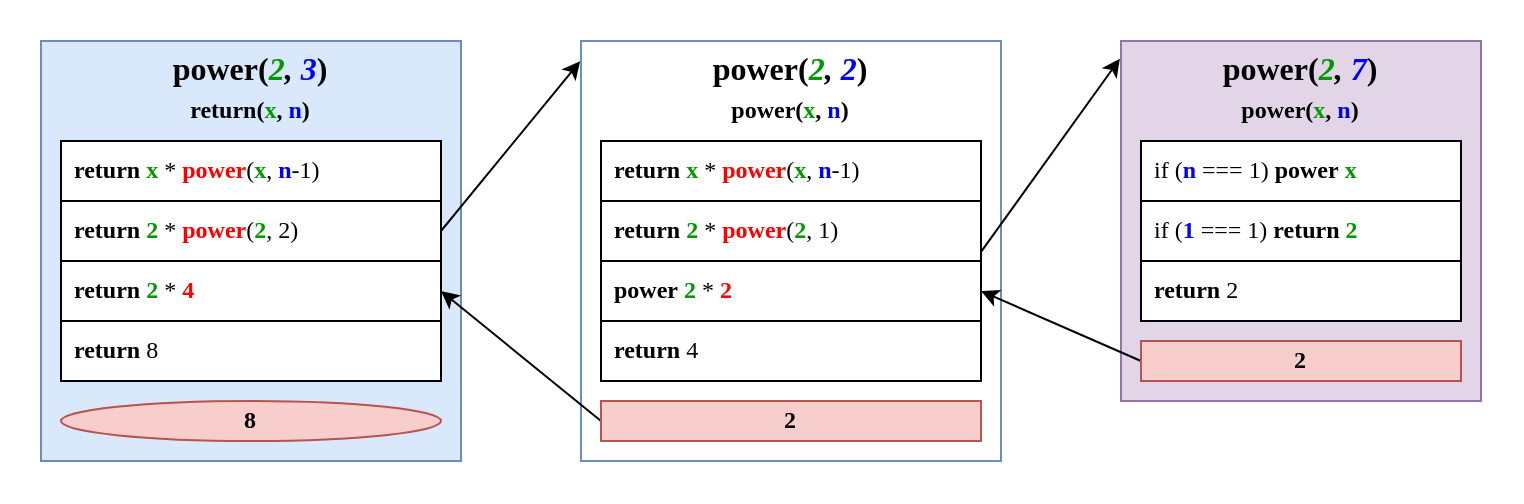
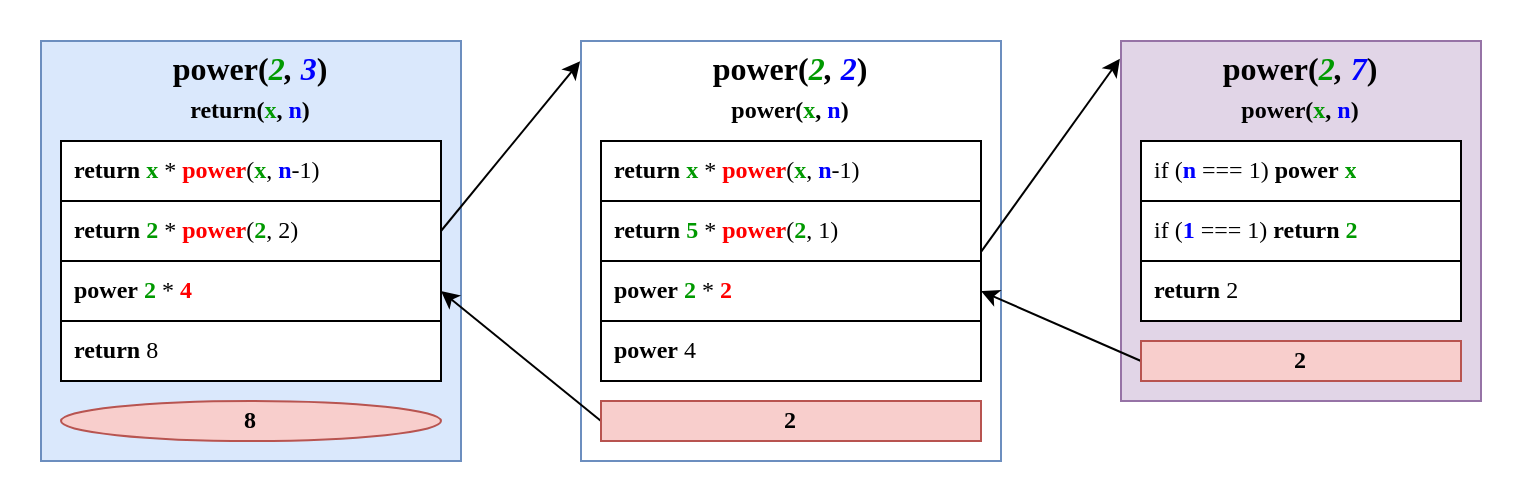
- <mxCell id="15" value="&lt;div style=&quot;font-family: &amp;#34;consolas&amp;#34;&quot;&gt;&lt;div style=&quot;font-family: &amp;#34;helvetica&amp;#34;&quot;&gt;&lt;div style=&quot;font-family: &amp;#34;helvetica&amp;#34;&quot;&gt;&lt;div style=&quot;font-family: &amp;#34;consolas&amp;#34;&quot;&gt;&lt;div&gt;&lt;div&gt;&lt;b style=&quot;color: rgb(0 , 0 , 0)&quot;&gt;return&lt;/b&gt;&lt;span style=&quot;color: rgb(0 , 0 , 0)&quot;&gt;&amp;nbsp;&lt;/span&gt;&lt;span style=&quot;font-family: &amp;#34;consolas&amp;#34;&quot;&gt;&lt;font color=&quot;#009900&quot;&gt;2&lt;/font&gt;&lt;span style=&quot;color: rgb(0 , 0 , 0) ; font-weight: 400&quot;&gt; *&amp;nbsp;&lt;/span&gt;&lt;/span&gt;&lt;span style=&quot;font-family: &amp;#34;consolas&amp;#34;&quot;&gt;&lt;font color=&quot;#ff0000&quot;&gt;power&lt;/font&gt;&lt;/span&gt;&lt;span style=&quot;color: rgb(0 , 0 , 0) ; font-weight: 400 ; font-family: &amp;#34;consolas&amp;#34;&quot;&gt;(&lt;/span&gt;&lt;span style=&quot;font-family: &amp;#34;consolas&amp;#34;&quot;&gt;&lt;font color=&quot;#009900&quot;&gt;2&lt;/font&gt;&lt;/span&gt;&lt;span style=&quot;color: rgb(0 , 0 , 0) ; font-weight: 400 ; font-family: &amp;#34;consolas&amp;#34;&quot;&gt;, 1)&lt;/span&gt;&lt;br&gt;&lt;/div&gt;&lt;/div&gt;&lt;/div&gt;&lt;/div&gt;&lt;/div&gt;&lt;/div&gt;" style="shape=partialRectangle;html=1;whiteSpace=wrap;connectable=0;overflow=hidden;fillColor=none;top=0;left=0;bottom=0;right=0;pointerEvents=1;fontColor=#EA6B66;align=left;spacingBottom=0;spacingLeft=5;spacingRight=5;fontStyle=1" parent="14" vertex="1"><mxGeometry width="190" height="30" as="geometry"><mxRectangle width="190" height="30" as="alternateBounds" /></mxGeometry></mxCell>
+ <mxCell id="15" value="&lt;div style=&quot;font-family: &amp;#34;consolas&amp;#34;&quot;&gt;&lt;div style=&quot;font-family: &amp;#34;helvetica&amp;#34;&quot;&gt;&lt;div style=&quot;font-family: &amp;#34;helvetica&amp;#34;&quot;&gt;&lt;div style=&quot;font-family: &amp;#34;consolas&amp;#34;&quot;&gt;&lt;div&gt;&lt;div&gt;&lt;b style=&quot;color: rgb(0 , 0 , 0)&quot;&gt;return&lt;/b&gt;&lt;span style=&quot;color: rgb(0 , 0 , 0)&quot;&gt;&amp;nbsp;&lt;/span&gt;&lt;span style=&quot;font-family: &amp;#34;consolas&amp;#34;&quot;&gt;&lt;font color=&quot;#009900&quot;&gt;5&lt;/font&gt;&lt;span style=&quot;color: rgb(0 , 0 , 0) ; font-weight: 400&quot;&gt; *&amp;nbsp;&lt;/span&gt;&lt;/span&gt;&lt;span style=&quot;font-family: &amp;#34;consolas&amp;#34;&quot;&gt;&lt;font color=&quot;#ff0000&quot;&gt;power&lt;/font&gt;&lt;/span&gt;&lt;span style=&quot;color: rgb(0 , 0 , 0) ; font-weight: 400 ; font-family: &amp;#34;consolas&amp;#34;&quot;&gt;(&lt;/span&gt;&lt;span style=&quot;font-family: &amp;#34;consolas&amp;#34;&quot;&gt;&lt;font color=&quot;#009900&quot;&gt;2&lt;/font&gt;&lt;/span&gt;&lt;span style=&quot;color: rgb(0 , 0 , 0) ; font-weight: 400 ; font-family: &amp;#34;consolas&amp;#34;&quot;&gt;, 1)&lt;/span&gt;&lt;br&gt;&lt;/div&gt;&lt;/div&gt;&lt;/div&gt;&lt;/div&gt;&lt;/div&gt;&lt;/div&gt;" style="shape=partialRectangle;html=1;whiteSpace=wrap;connectable=0;overflow=hidden;fillColor=none;top=0;left=0;bottom=0;right=0;pointerEvents=1;fontColor=#EA6B66;align=left;spacingBottom=0;spacingLeft=5;spacingRight=5;fontStyle=1" parent="14" vertex="1"><mxGeometry width="190" height="30" as="geometry"><mxRectangle width="190" height="30" as="alternateBounds" /></mxGeometry></mxCell>
- <mxCell id="28" value="&lt;b style=&quot;color: rgb(0 , 0 , 0) ; font-family: &amp;#34;consolas&amp;#34;&quot;&gt;return&lt;/b&gt;&lt;span style=&quot;color: rgb(0 , 0 , 0) ; font-weight: 400 ; font-family: &amp;#34;consolas&amp;#34;&quot;&gt;&amp;nbsp;&lt;/span&gt;&lt;span style=&quot;font-family: &amp;#34;consolas&amp;#34;&quot;&gt;&lt;font color=&quot;#009900&quot;&gt;2&lt;/font&gt;&lt;/span&gt;&lt;span style=&quot;font-family: &amp;#34;consolas&amp;#34; ; font-weight: 400 ; color: rgb(0 , 0 , 0)&quot;&gt; * &lt;/span&gt;&lt;span style=&quot;font-family: &amp;#34;consolas&amp;#34;&quot;&gt;&lt;font color=&quot;#ff0000&quot;&gt;4&lt;/font&gt;&lt;/span&gt;" style="shape=partialRectangle;html=1;whiteSpace=wrap;connectable=0;overflow=hidden;fillColor=none;top=0;left=0;bottom=0;right=0;pointerEvents=1;fontColor=#EA6B66;align=left;spacingBottom=0;spacingLeft=5;spacingRight=5;fontStyle=1" parent="27" vertex="1"><mxGeometry width="190" height="30" as="geometry"><mxRectangle width="190" height="30" as="alternateBounds" /></mxGeometry></mxCell>
+ <mxCell id="28" value="&lt;b style=&quot;color: rgb(0 , 0 , 0) ; font-family: &amp;#34;consolas&amp;#34;&quot;&gt;power&lt;/b&gt;&lt;span style=&quot;color: rgb(0 , 0 , 0) ; font-weight: 400 ; font-family: &amp;#34;consolas&amp;#34;&quot;&gt;&amp;nbsp;&lt;/span&gt;&lt;span style=&quot;font-family: &amp;#34;consolas&amp;#34;&quot;&gt;&lt;font color=&quot;#009900&quot;&gt;2&lt;/font&gt;&lt;/span&gt;&lt;span style=&quot;font-family: &amp;#34;consolas&amp;#34; ; font-weight: 400 ; color: rgb(0 , 0 , 0)&quot;&gt; * &lt;/span&gt;&lt;span style=&quot;font-family: &amp;#34;consolas&amp;#34;&quot;&gt;&lt;font color=&quot;#ff0000&quot;&gt;4&lt;/font&gt;&lt;/span&gt;" style="shape=partialRectangle;html=1;whiteSpace=wrap;connectable=0;overflow=hidden;fillColor=none;top=0;left=0;bottom=0;right=0;pointerEvents=1;fontColor=#EA6B66;align=left;spacingBottom=0;spacingLeft=5;spacingRight=5;fontStyle=1" parent="27" vertex="1"><mxGeometry width="190" height="30" as="geometry"><mxRectangle width="190" height="30" as="alternateBounds" /></mxGeometry></mxCell>
- <mxCell id="19" value="&lt;b style=&quot;color: rgb(0 , 0 , 0) ; font-family: &amp;#34;consolas&amp;#34;&quot;&gt;return&lt;/b&gt;&lt;span style=&quot;color: rgb(0 , 0 , 0) ; font-weight: 400 ; font-family: &amp;#34;consolas&amp;#34;&quot;&gt;&amp;nbsp;&lt;/span&gt;&lt;span style=&quot;font-family: &amp;#34;consolas&amp;#34; ; font-weight: 400 ; color: rgb(0 , 0 , 0)&quot;&gt;4&lt;/span&gt;" style="shape=partialRectangle;html=1;whiteSpace=wrap;connectable=0;overflow=hidden;fillColor=none;top=0;left=0;bottom=0;right=0;pointerEvents=1;fontColor=#EA6B66;align=left;spacingBottom=0;spacingLeft=5;spacingRight=5;fontStyle=1" parent="18" vertex="1"><mxGeometry width="190" height="30" as="geometry"><mxRectangle width="190" height="30" as="alternateBounds" /></mxGeometry></mxCell>
+ <mxCell id="19" value="&lt;b style=&quot;color: rgb(0 , 0 , 0) ; font-family: &amp;#34;consolas&amp;#34;&quot;&gt;power&lt;/b&gt;&lt;span style=&quot;color: rgb(0 , 0 , 0) ; font-weight: 400 ; font-family: &amp;#34;consolas&amp;#34;&quot;&gt;&amp;nbsp;&lt;/span&gt;&lt;span style=&quot;font-family: &amp;#34;consolas&amp;#34; ; font-weight: 400 ; color: rgb(0 , 0 , 0)&quot;&gt;4&lt;/span&gt;" style="shape=partialRectangle;html=1;whiteSpace=wrap;connectable=0;overflow=hidden;fillColor=none;top=0;left=0;bottom=0;right=0;pointerEvents=1;fontColor=#EA6B66;align=left;spacingBottom=0;spacingLeft=5;spacingRight=5;fontStyle=1" parent="18" vertex="1"><mxGeometry width="190" height="30" as="geometry"><mxRectangle width="190" height="30" as="alternateBounds" /></mxGeometry></mxCell>
